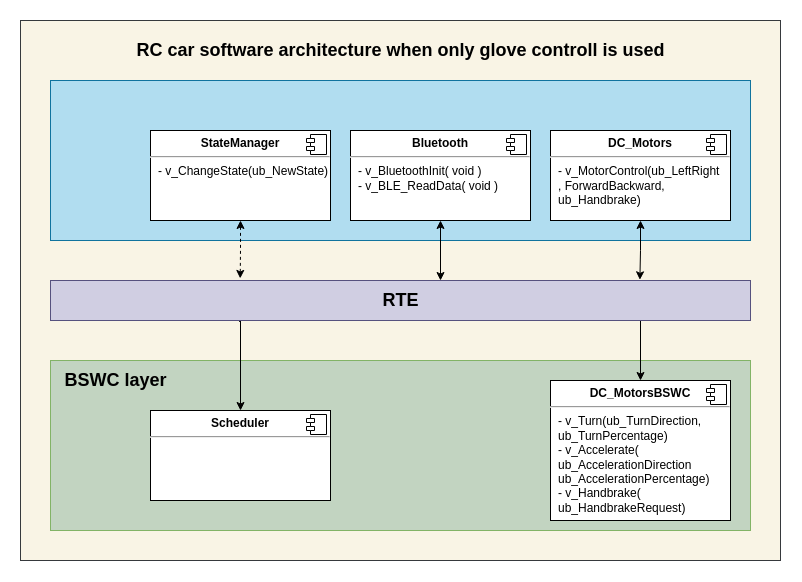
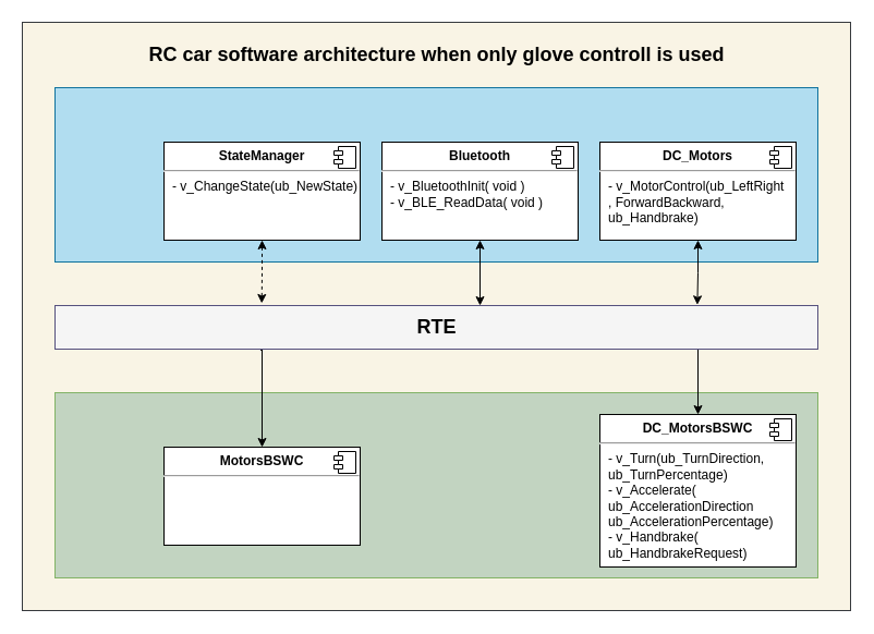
- <mxCell id="6" value="&lt;font style=&quot;font-size: 18px;&quot;&gt;&lt;b&gt;RTE&lt;/b&gt;&lt;/font&gt;" style="html=1;fillColor=#d0cee2;strokeColor=#56517e;" parent="1" vertex="1"><mxGeometry x="50" y="280" width="700" height="40" as="geometry" /></mxCell>
+ <mxCell id="6" value="&lt;font style=&quot;font-size: 18px;&quot;&gt;&lt;b&gt;RTE&lt;/b&gt;&lt;/font&gt;" style="html=1;fillColor=#f5f5f5;strokeColor=#56517e;" parent="1" vertex="1"><mxGeometry x="50" y="280" width="700" height="40" as="geometry" /></mxCell>
- <mxCell id="15" value="&lt;font style=&quot;font-size: 18px;&quot;&gt;&lt;b&gt;BSWC layer&lt;/b&gt;&lt;/font&gt;" style="text;html=1;align=center;verticalAlign=middle;resizable=0;points=[];autosize=1;strokeColor=none;fillColor=none;" parent="1" vertex="1"><mxGeometry x="50" y="360" width="130" height="40" as="geometry" /></mxCell>
- <mxCell id="20" value="&lt;p style=&quot;margin:0px;margin-top:6px;text-align:center;&quot;&gt;&lt;b&gt;Scheduler&lt;/b&gt;&lt;/p&gt;&lt;hr&gt;&lt;p style=&quot;margin:0px;margin-left:8px;&quot;&gt;&lt;br&gt;&lt;br&gt;&lt;/p&gt;" style="align=left;overflow=fill;html=1;dropTarget=0;" parent="1" vertex="1"><mxGeometry x="150" y="410" width="180" height="90" as="geometry" /></mxCell>
+ <mxCell id="20" value="&lt;p style=&quot;margin:0px;margin-top:6px;text-align:center;&quot;&gt;&lt;b&gt;MotorsBSWC&lt;/b&gt;&lt;/p&gt;&lt;hr&gt;&lt;p style=&quot;margin:0px;margin-left:8px;&quot;&gt;&lt;br&gt;&lt;br&gt;&lt;/p&gt;" style="align=left;overflow=fill;html=1;dropTarget=0;" parent="1" vertex="1"><mxGeometry x="150" y="410" width="180" height="90" as="geometry" /></mxCell>
